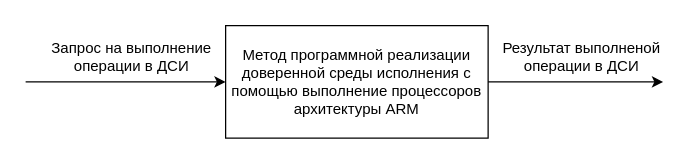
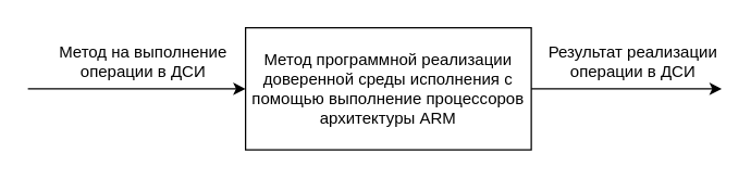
- <mxCell id="5" value="Запрос на выполнение операции в ДСИ" style="text;html=1;strokeColor=none;fillColor=none;align=center;verticalAlign=middle;whiteSpace=wrap;rounded=0;" vertex="1" parent="1"><mxGeometry x="40" y="30" width="130" height="30" as="geometry" /></mxCell>
+ <mxCell id="5" value="Метод на выполнение операции в ДСИ" style="text;html=1;strokeColor=none;fillColor=none;align=center;verticalAlign=middle;whiteSpace=wrap;rounded=0;" vertex="1" parent="1"><mxGeometry x="40" y="30" width="130" height="30" as="geometry" /></mxCell>
- <mxCell id="6" value="Результат выполненой операции в ДСИ" style="text;html=1;strokeColor=none;fillColor=none;align=center;verticalAlign=middle;whiteSpace=wrap;rounded=0;" vertex="1" parent="1"><mxGeometry x="400" y="30" width="130" height="30" as="geometry" /></mxCell>
+ <mxCell id="6" value="Результат реализации операции в ДСИ" style="text;html=1;strokeColor=none;fillColor=none;align=center;verticalAlign=middle;whiteSpace=wrap;rounded=0;" vertex="1" parent="1"><mxGeometry x="400" y="30" width="130" height="30" as="geometry" /></mxCell>
